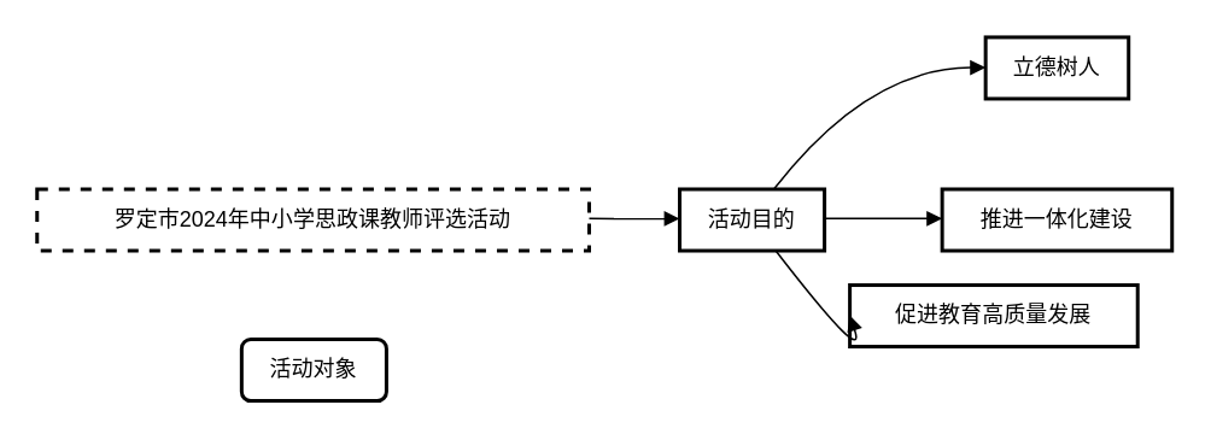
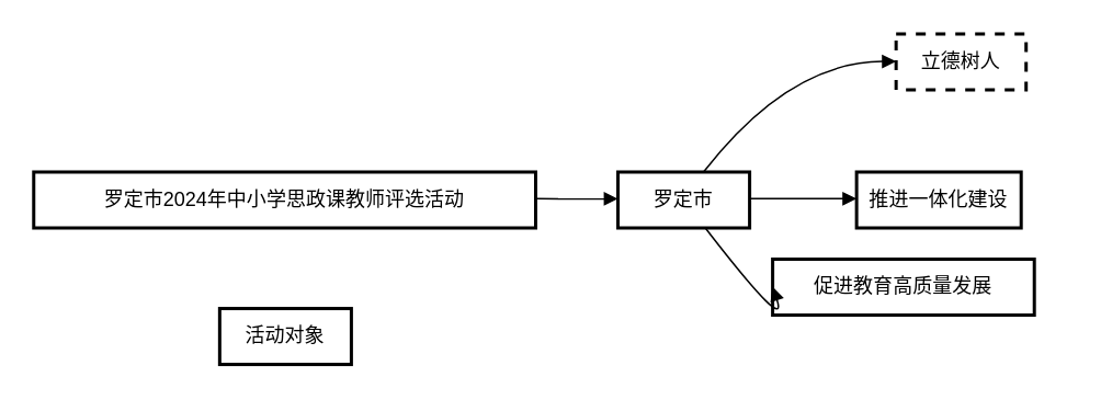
- <mxCell id="4" value="立德树人" style="whiteSpace=wrap;strokeWidth=2;" vertex="1" parent="1"><mxGeometry x="544" width="79" height="34" as="geometry" y="20" /></mxCell>
+ <mxCell id="4" value="立德树人" style="whiteSpace=wrap;strokeWidth=2;dashed=1;" vertex="1" parent="1"><mxGeometry x="544" width="79" height="34" as="geometry" y="20" /></mxCell>
- <mxCell id="2" value="罗定市2024年中小学思政课教师评选活动" style="whiteSpace=wrap;strokeWidth=2;dashed=1;" vertex="1" parent="1"><mxGeometry y="104" width="305" height="34" as="geometry" x="20" /></mxCell>
+ <mxCell id="2" value="罗定市2024年中小学思政课教师评选活动" style="whiteSpace=wrap;strokeWidth=2;" vertex="1" parent="1"><mxGeometry y="104" width="305" height="34" as="geometry" x="20" /></mxCell>
- <mxCell id="3" value="活动目的" style="whiteSpace=wrap;strokeWidth=2;" vertex="1" parent="1"><mxGeometry x="375" y="104" width="80" height="34" as="geometry" /></mxCell>
+ <mxCell id="3" value="罗定市" style="whiteSpace=wrap;strokeWidth=2;" vertex="1" parent="1"><mxGeometry x="375" y="104" width="80" height="34" as="geometry" /></mxCell>
- <mxCell id="5" value="推进一体化建设" style="whiteSpace=wrap;strokeWidth=2;" vertex="1" parent="1"><mxGeometry x="520" y="104" width="127" height="34" as="geometry" /></mxCell>
+ <mxCell id="5" value="推进一体化建设" style="whiteSpace=wrap;strokeWidth=2;" vertex="1" parent="1"><mxGeometry x="520" y="104" width="100" height="34" as="geometry" /></mxCell>
- <mxCell id="7" value="活动对象" style="whiteSpace=wrap;strokeWidth=2;rounded=1;" vertex="1" parent="1"><mxGeometry x="133" y="187" width="80" height="34" as="geometry" /></mxCell>
+ <mxCell id="7" value="活动对象" style="whiteSpace=wrap;strokeWidth=2;" vertex="1" parent="1"><mxGeometry x="133" y="187" width="80" height="34" as="geometry" /></mxCell>
